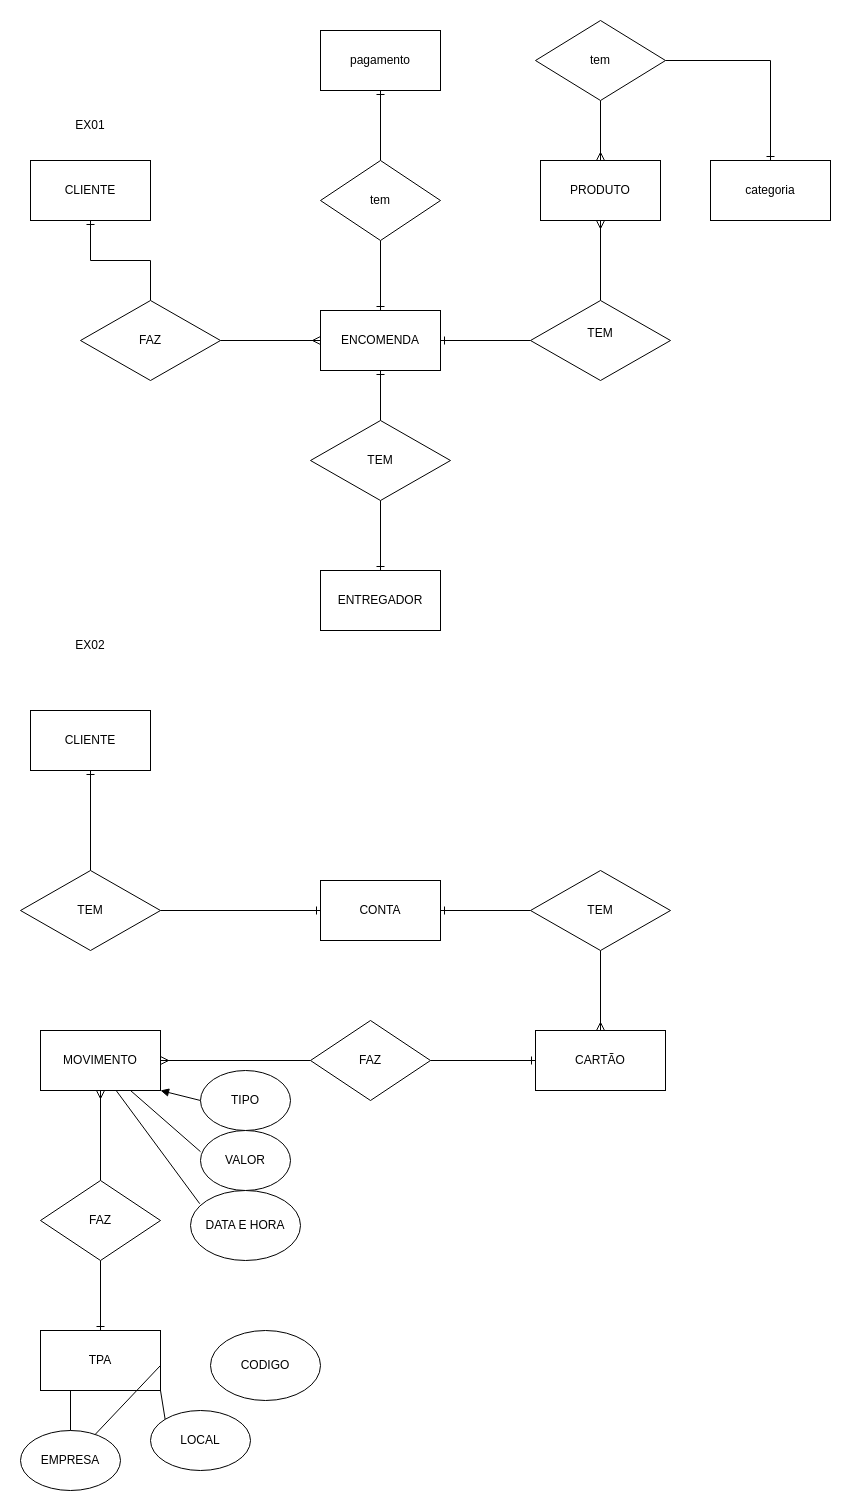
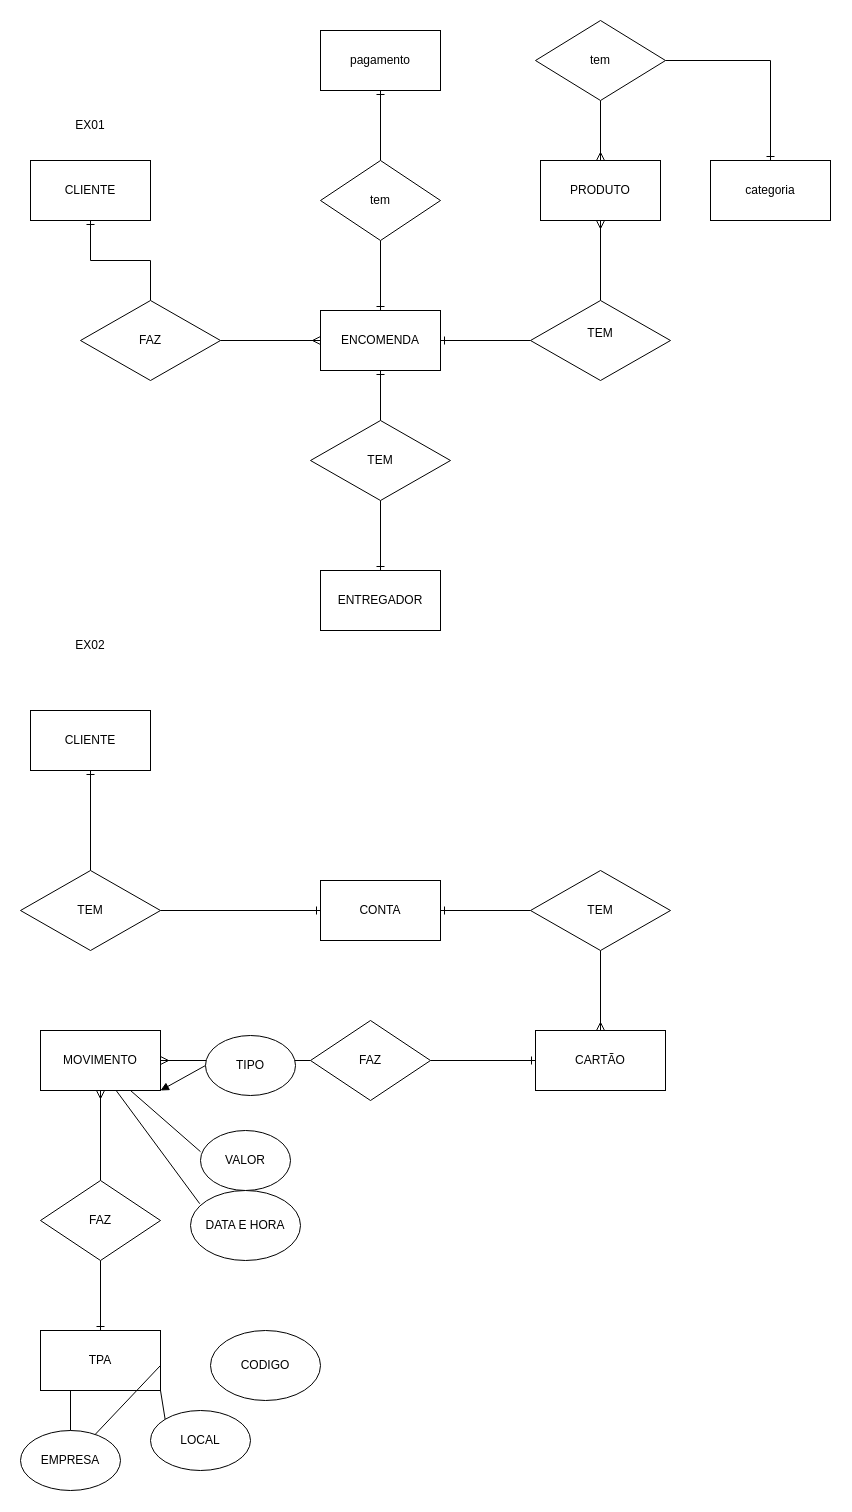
- <mxCell id="35" value="TIPO" style="ellipse;whiteSpace=wrap;html=1;" parent="1" vertex="1"><mxGeometry x="200" y="1070" width="90" height="60" as="geometry" /></mxCell>
+ <mxCell id="35" value="TIPO" style="ellipse;whiteSpace=wrap;html=1;" parent="1" vertex="1"><mxGeometry x="205" y="1035" width="90" height="60" as="geometry" /></mxCell>
